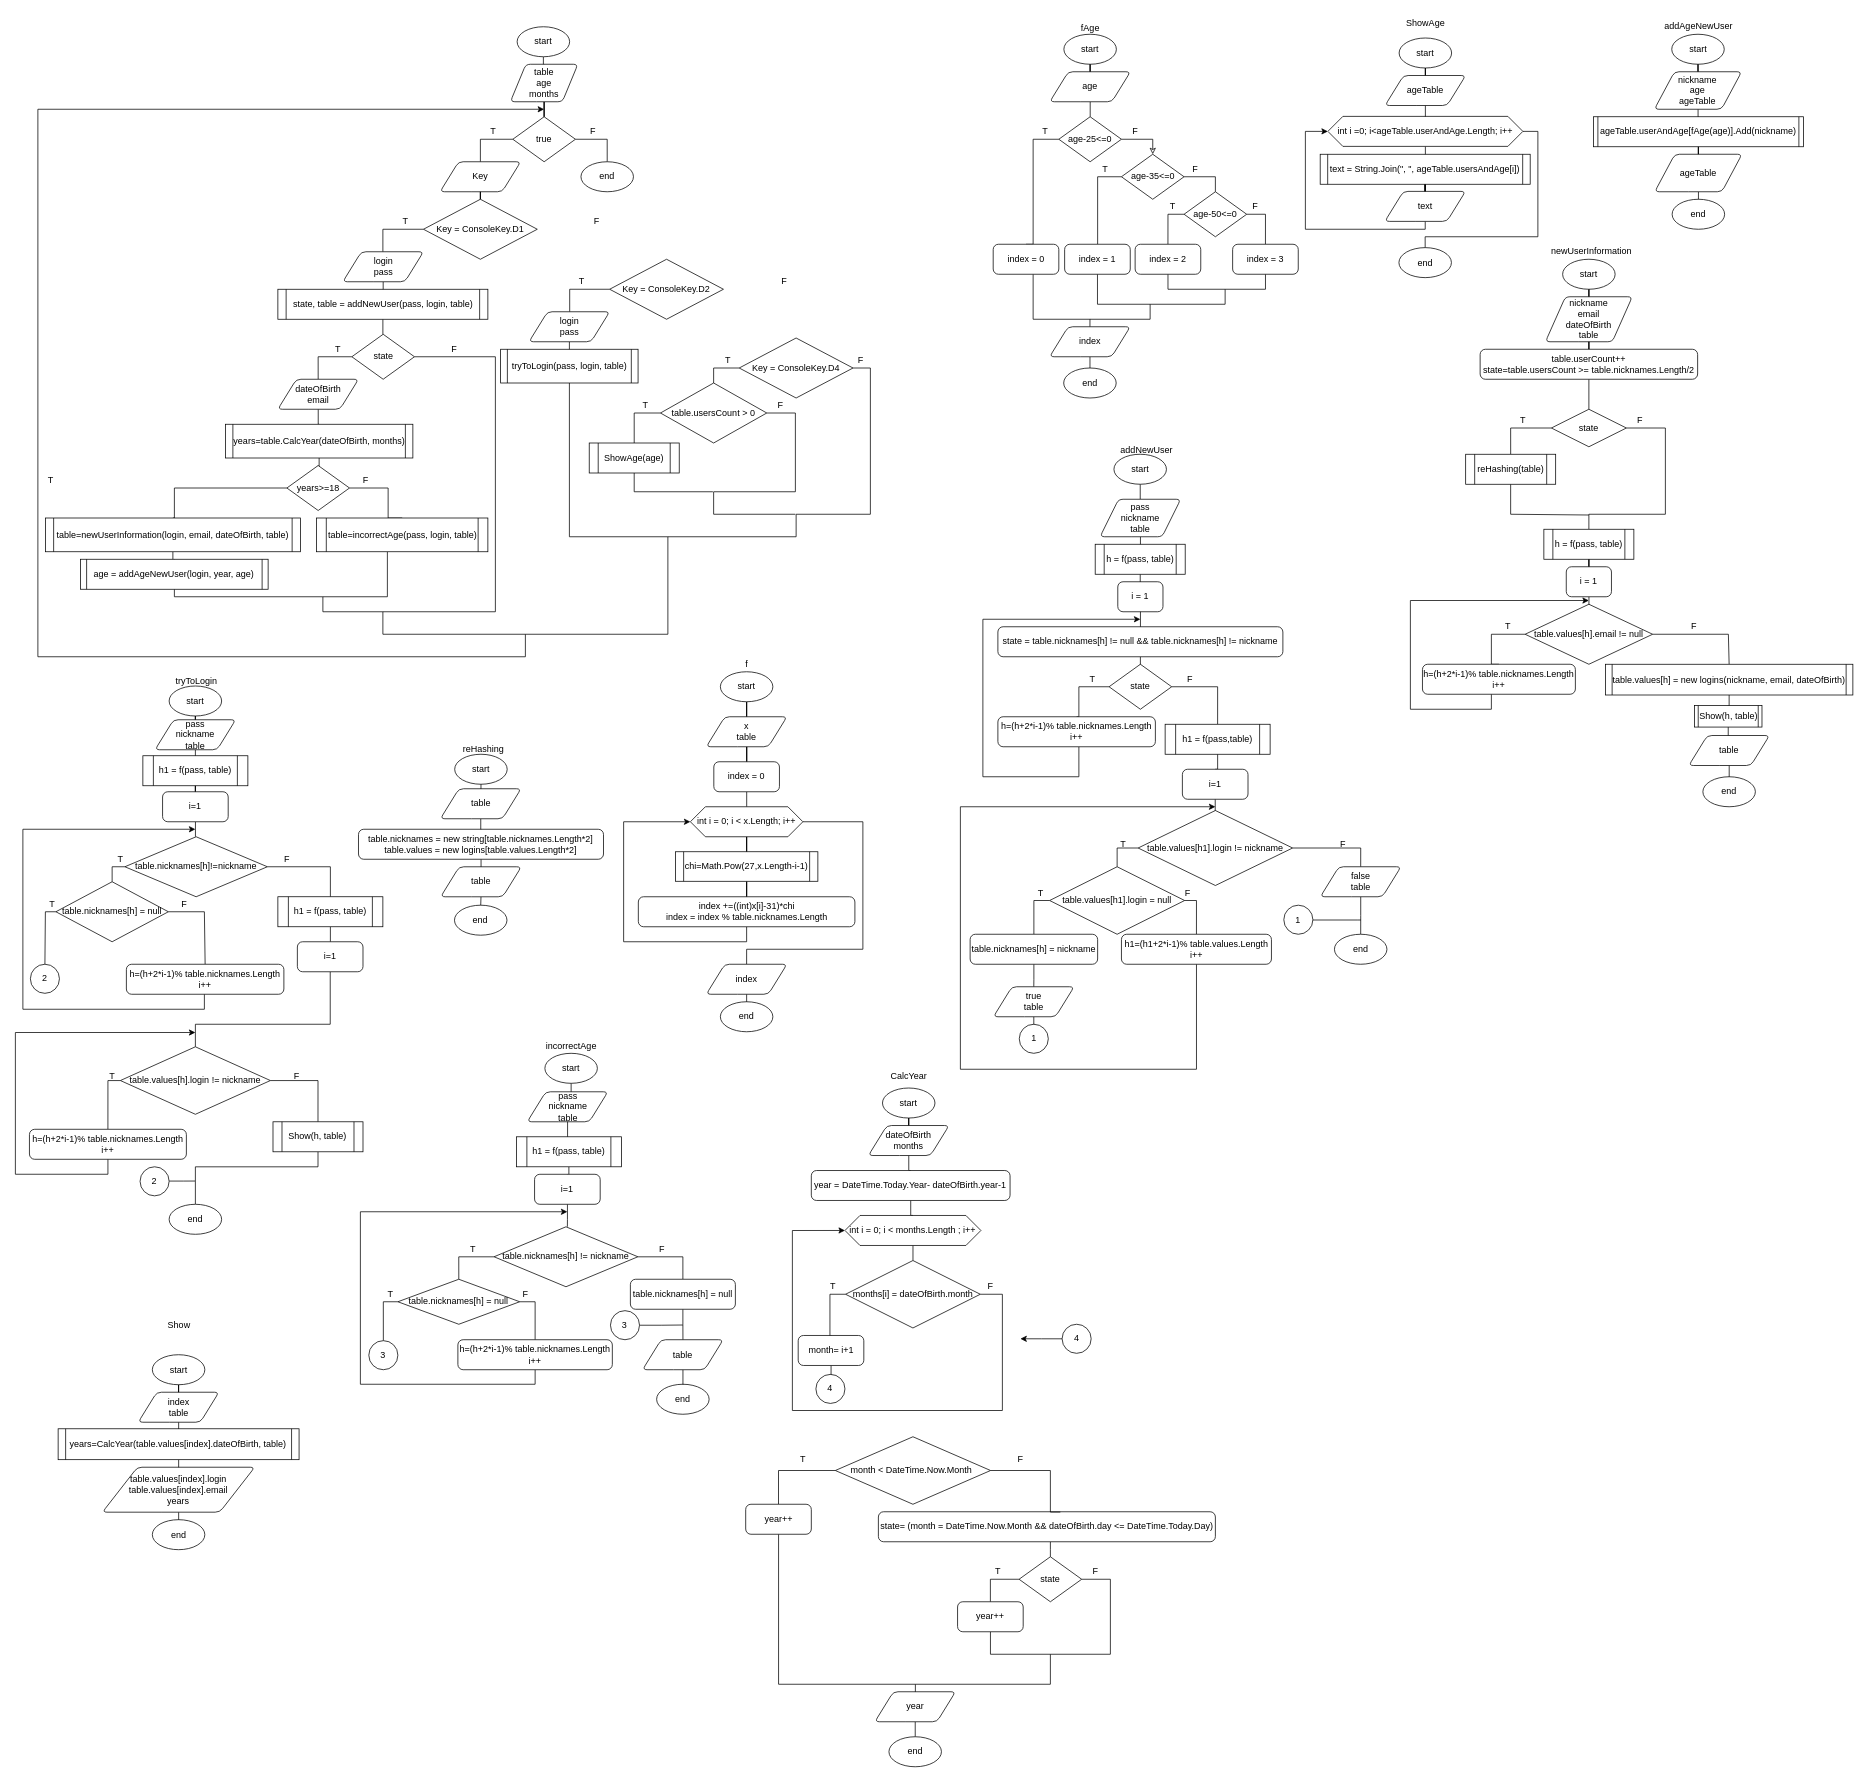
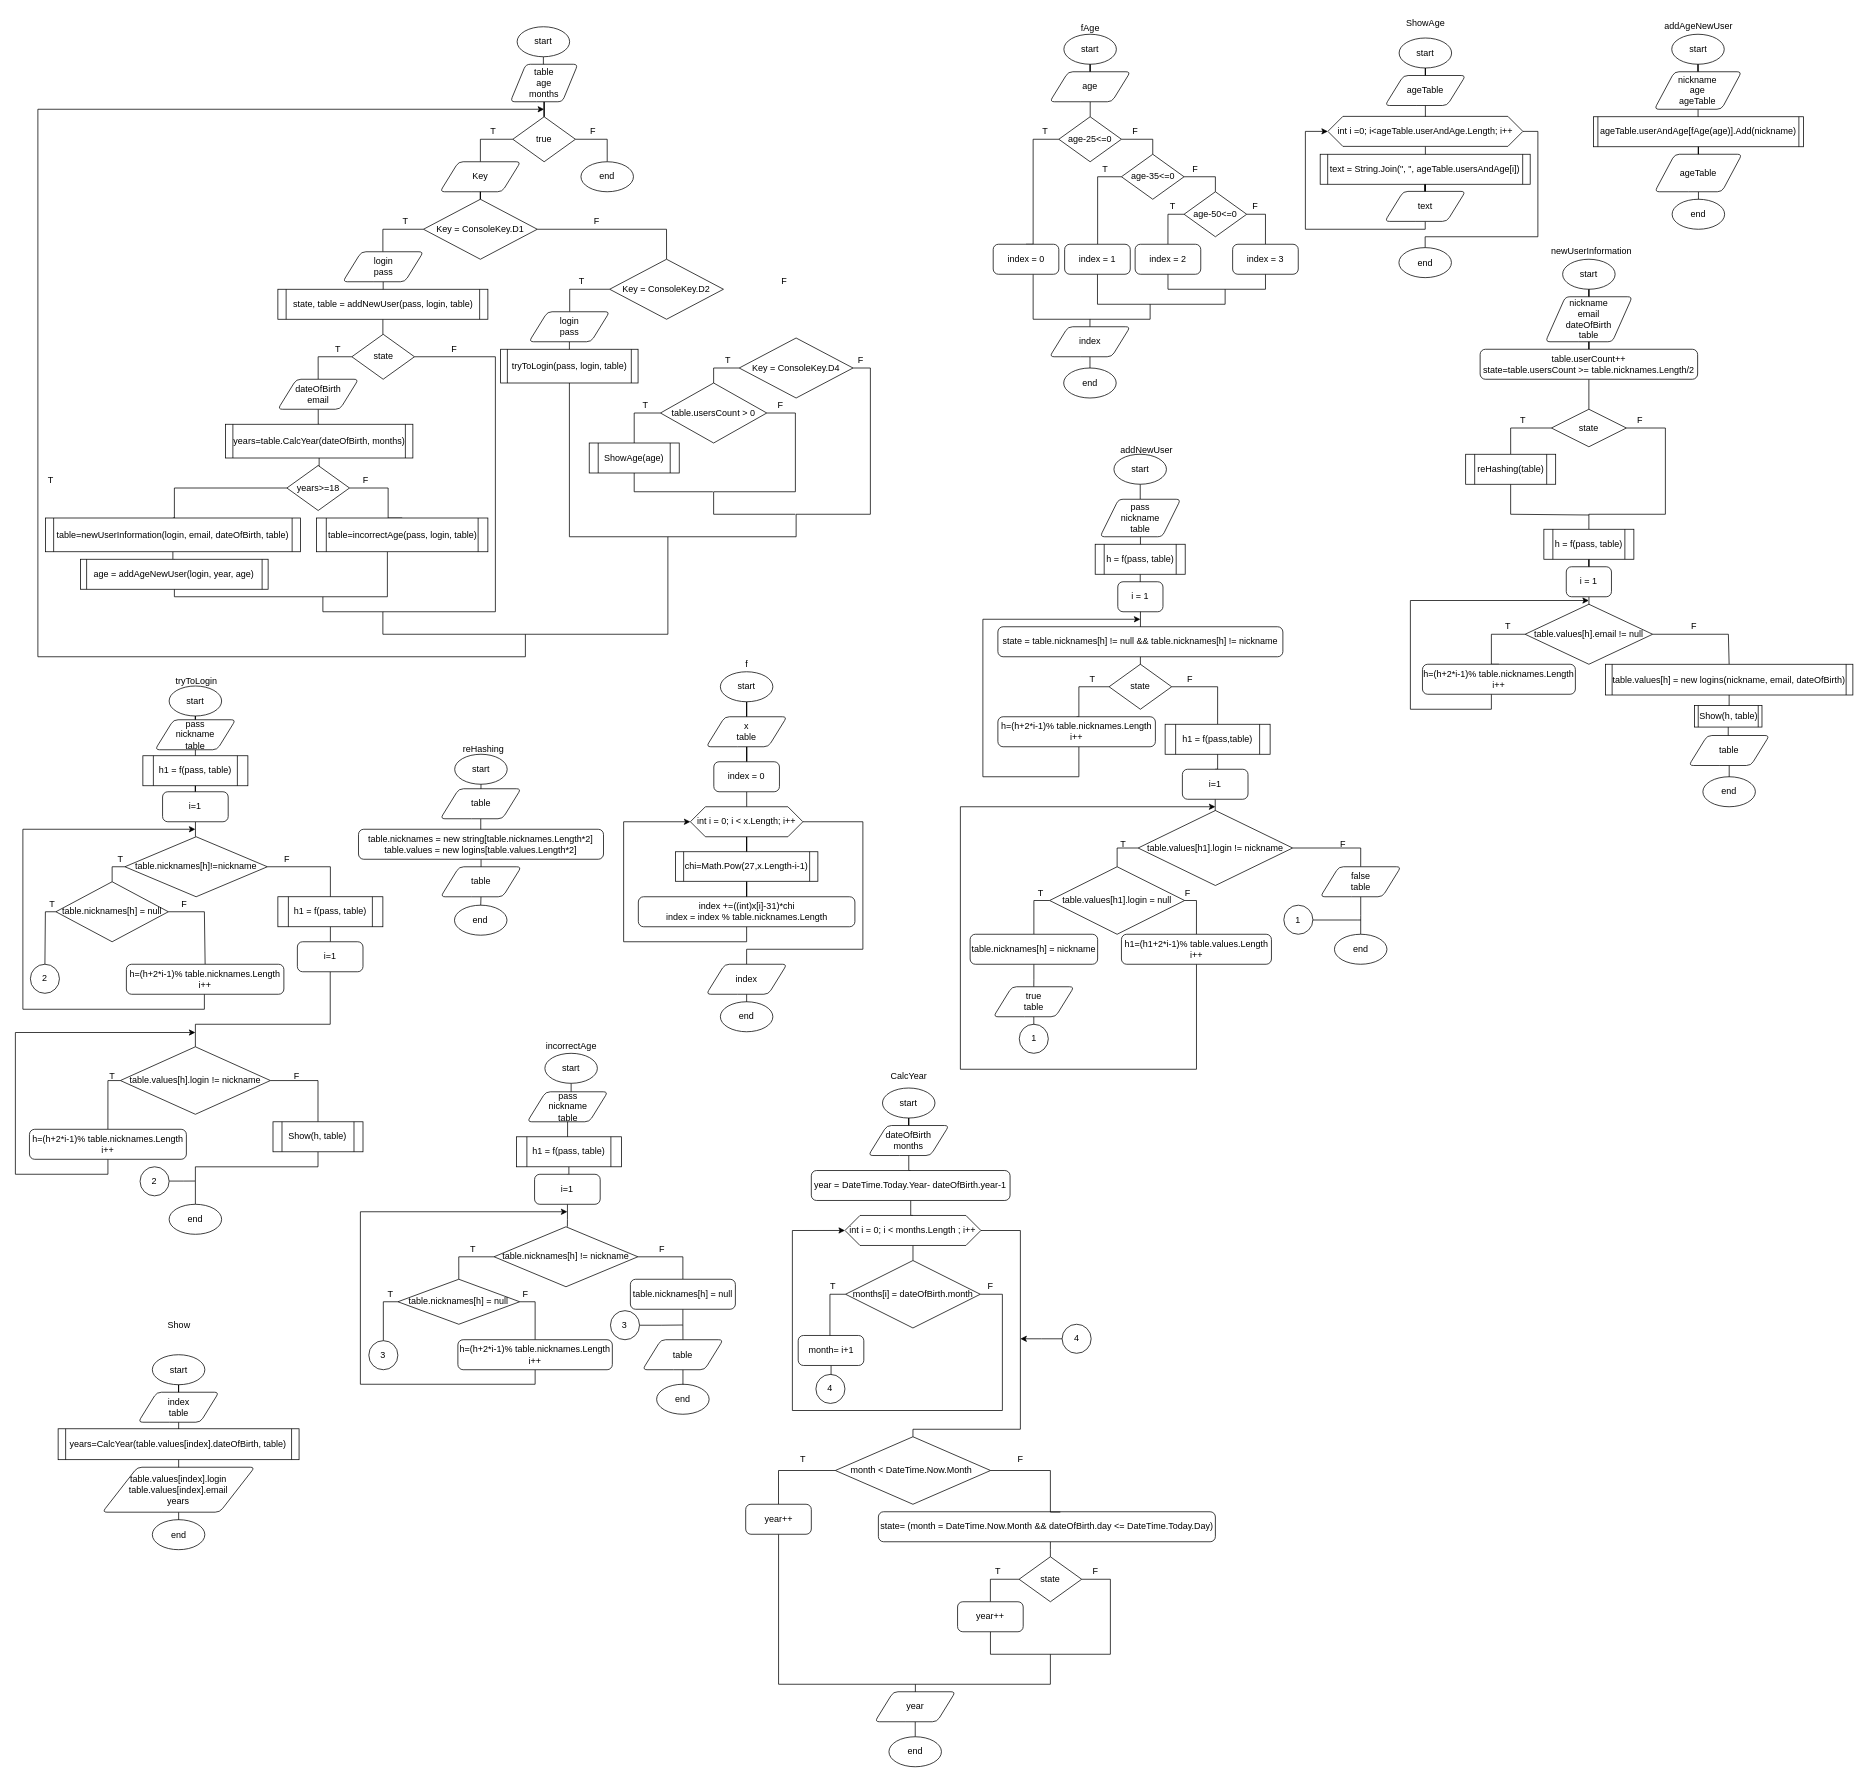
- <mxCell id="71" style="edgeStyle=orthogonalEdgeStyle;rounded=0;orthogonalLoop=1;jettySize=auto;html=1;entryX=0.5;entryY=0;entryDx=0;entryDy=0;entryPerimeter=0;endArrow=classic;endFill=0;" parent="1" source="73" target="76" edge="1"><mxGeometry relative="1" as="geometry"><Array as="points"><mxPoint x="1536" y="185" /></Array></mxGeometry></mxCell>
+ <mxCell id="71" style="edgeStyle=orthogonalEdgeStyle;rounded=0;orthogonalLoop=1;jettySize=auto;html=1;entryX=0.5;entryY=0;entryDx=0;entryDy=0;entryPerimeter=0;endArrow=none;endFill=0;" parent="1" source="73" target="76" edge="1"><mxGeometry relative="1" as="geometry"><Array as="points"><mxPoint x="1536" y="185" /></Array></mxGeometry></mxCell>
+ <mxCell id="13" style="edgeStyle=orthogonalEdgeStyle;rounded=0;orthogonalLoop=1;jettySize=auto;html=1;entryX=0.5;entryY=0;entryDx=0;entryDy=0;entryPerimeter=0;endArrow=none;endFill=0;" parent="1" source="15" target="17" edge="1"><mxGeometry relative="1" as="geometry"><Array as="points"><mxPoint x="888" y="305" /></Array></mxGeometry></mxCell>
+ <mxCell id="280" style="edgeStyle=orthogonalEdgeStyle;rounded=0;orthogonalLoop=1;jettySize=auto;html=1;endArrow=none;endFill=0;entryX=0.5;entryY=0;entryDx=0;entryDy=0;entryPerimeter=0;" parent="1" source="281" target="294" edge="1"><mxGeometry relative="1" as="geometry"><Array as="points"><mxPoint x="1360" y="1640" /><mxPoint x="1360" y="1905" /><mxPoint x="1217" y="1905" /></Array></mxGeometry></mxCell>
